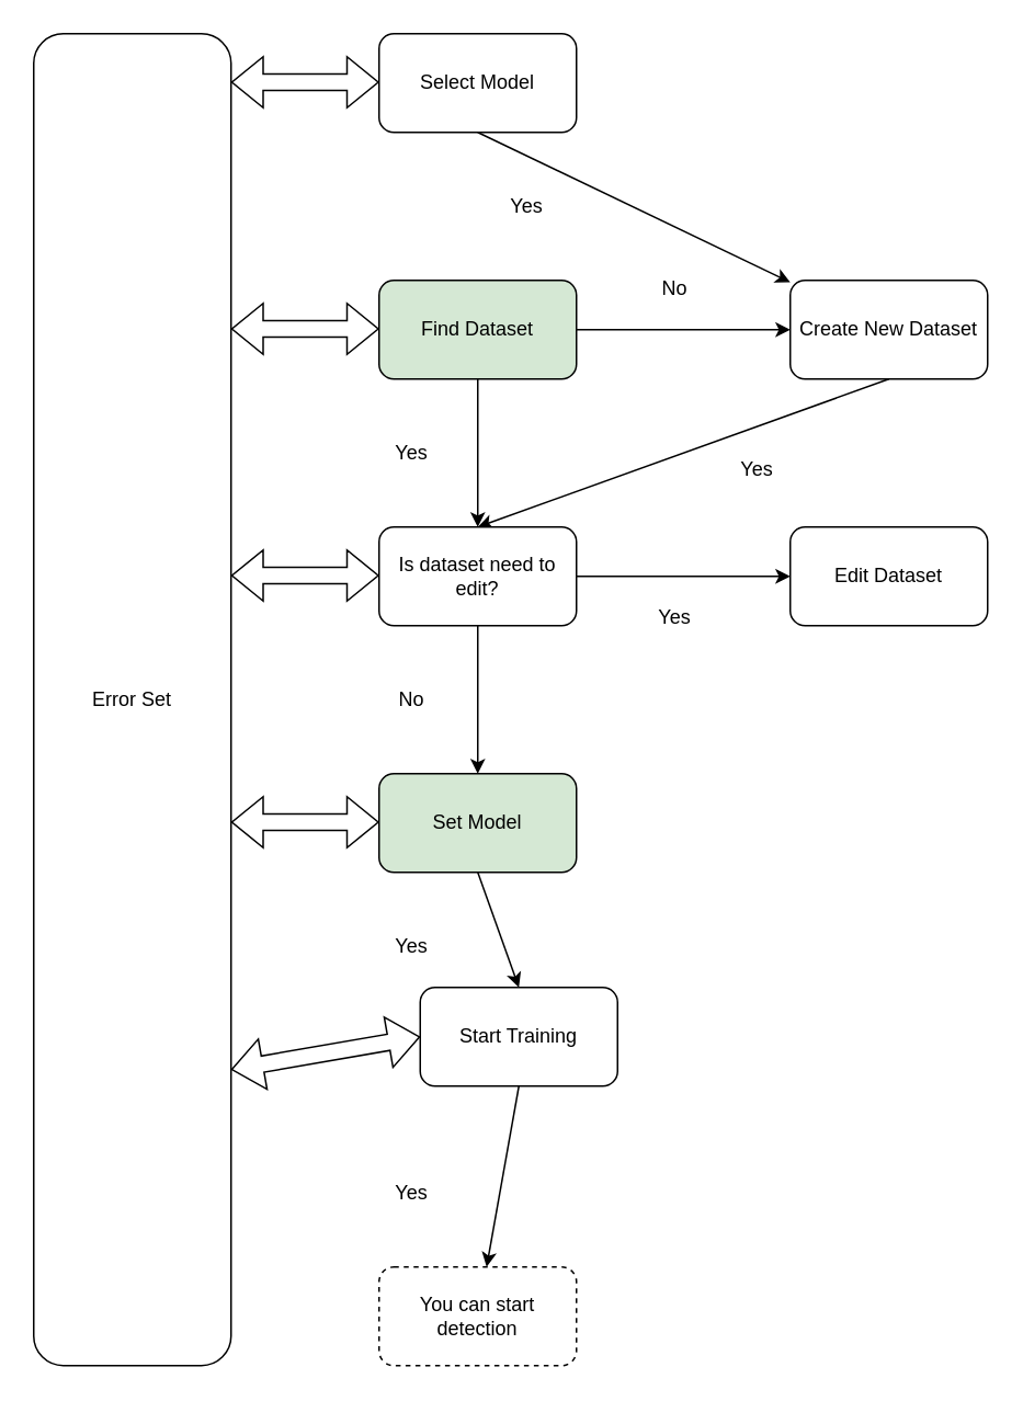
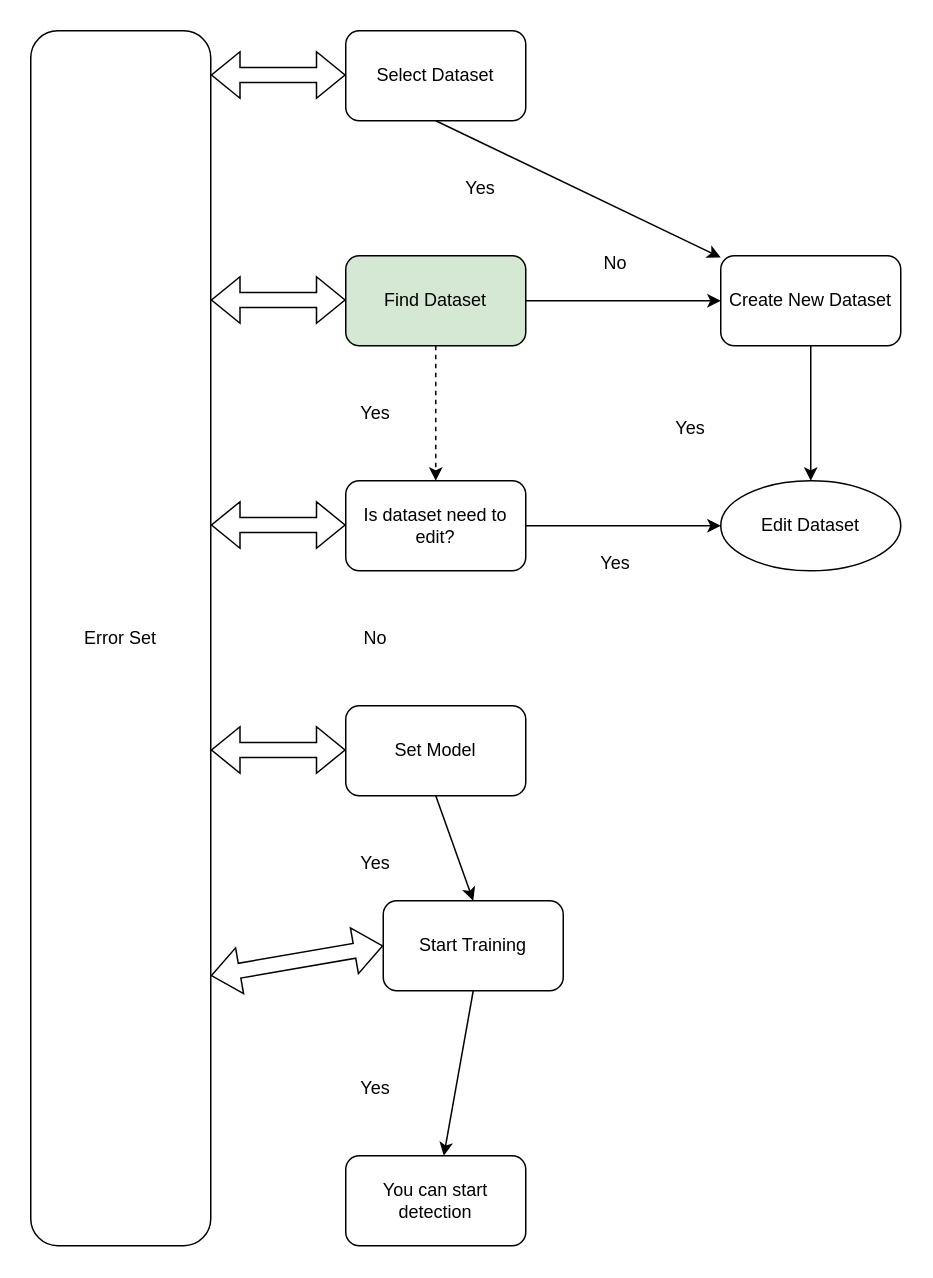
- <mxCell id="8" value="Select Model" style="rounded=1;whiteSpace=wrap;html=1;" vertex="1" parent="1"><mxGeometry x="230" y="20" width="120" height="60" as="geometry" /></mxCell>
+ <mxCell id="8" value="Select Dataset" style="rounded=1;whiteSpace=wrap;html=1;" vertex="1" parent="1"><mxGeometry x="230" y="20" width="120" height="60" as="geometry" /></mxCell>
- <mxCell id="3" value="" style="endArrow=classic;html=1;rounded=0;exitX=0.5;exitY=1;exitDx=0;exitDy=0;" edge="1" parent="1" source="2" target="7"><mxGeometry width="50" height="50" relative="1" as="geometry"><mxPoint x="440" y="430" as="sourcePoint" /><mxPoint x="420" y="320" as="targetPoint" /></mxGeometry></mxCell>
+ <mxCell id="3" value="" style="endArrow=classic;html=1;rounded=0;exitX=0.5;exitY=1;exitDx=0;exitDy=0;dashed=1;" edge="1" parent="1" source="2" target="7"><mxGeometry width="50" height="50" relative="1" as="geometry"><mxPoint x="440" y="430" as="sourcePoint" /><mxPoint x="420" y="320" as="targetPoint" /></mxGeometry></mxCell>
- <mxCell id="6" value="" style="endArrow=classic;html=1;rounded=0;exitX=0.5;exitY=1;exitDx=0;exitDy=0;entryX=0.5;entryY=0;entryDx=0;entryDy=0;" edge="1" parent="1" source="5" target="7"><mxGeometry width="50" height="50" relative="1" as="geometry"><mxPoint x="440" y="430" as="sourcePoint" /><mxPoint x="420" y="320" as="targetPoint" /></mxGeometry></mxCell>
+ <mxCell id="6" value="" style="endArrow=classic;html=1;rounded=0;exitX=0.5;exitY=1;exitDx=0;exitDy=0;" edge="1" parent="1" source="5" target="10"><mxGeometry width="50" height="50" relative="1" as="geometry"><mxPoint x="440" y="430" as="sourcePoint" /><mxPoint x="420" y="320" as="targetPoint" /></mxGeometry></mxCell>
- <mxCell id="10" value="Edit Dataset" style="rounded=1;whiteSpace=wrap;html=1;" vertex="1" parent="1"><mxGeometry x="480" y="320" width="120" height="60" as="geometry" /></mxCell>
+ <mxCell id="10" value="Edit Dataset" style="ellipse;whiteSpace=wrap;html=1;" vertex="1" parent="1"><mxGeometry x="480" y="320" width="120" height="60" as="geometry" /></mxCell>
- <mxCell id="13" value="" style="endArrow=classic;html=1;rounded=0;exitX=0.5;exitY=1;exitDx=0;exitDy=0;entryX=0.5;entryY=0;entryDx=0;entryDy=0;" edge="1" parent="1" source="7" target="12"><mxGeometry width="50" height="50" relative="1" as="geometry"><mxPoint x="440" y="420" as="sourcePoint" /><mxPoint x="490" y="370" as="targetPoint" /></mxGeometry></mxCell>
- <mxCell id="12" value="Set Model" style="rounded=1;whiteSpace=wrap;html=1;fillColor=#d5e8d4;" vertex="1" parent="1"><mxGeometry x="230" y="470" width="120" height="60" as="geometry" /></mxCell>
+ <mxCell id="12" value="Set Model" style="rounded=1;whiteSpace=wrap;html=1;" vertex="1" parent="1"><mxGeometry x="230" y="470" width="120" height="60" as="geometry" /></mxCell>
- <mxCell id="23" value="You can start detection" style="rounded=1;whiteSpace=wrap;html=1;dashed=1;" vertex="1" parent="1"><mxGeometry x="230" y="770" width="120" height="60" as="geometry" /></mxCell>
+ <mxCell id="23" value="You can start detection" style="rounded=1;whiteSpace=wrap;html=1;" vertex="1" parent="1"><mxGeometry x="230" y="770" width="120" height="60" as="geometry" /></mxCell>
